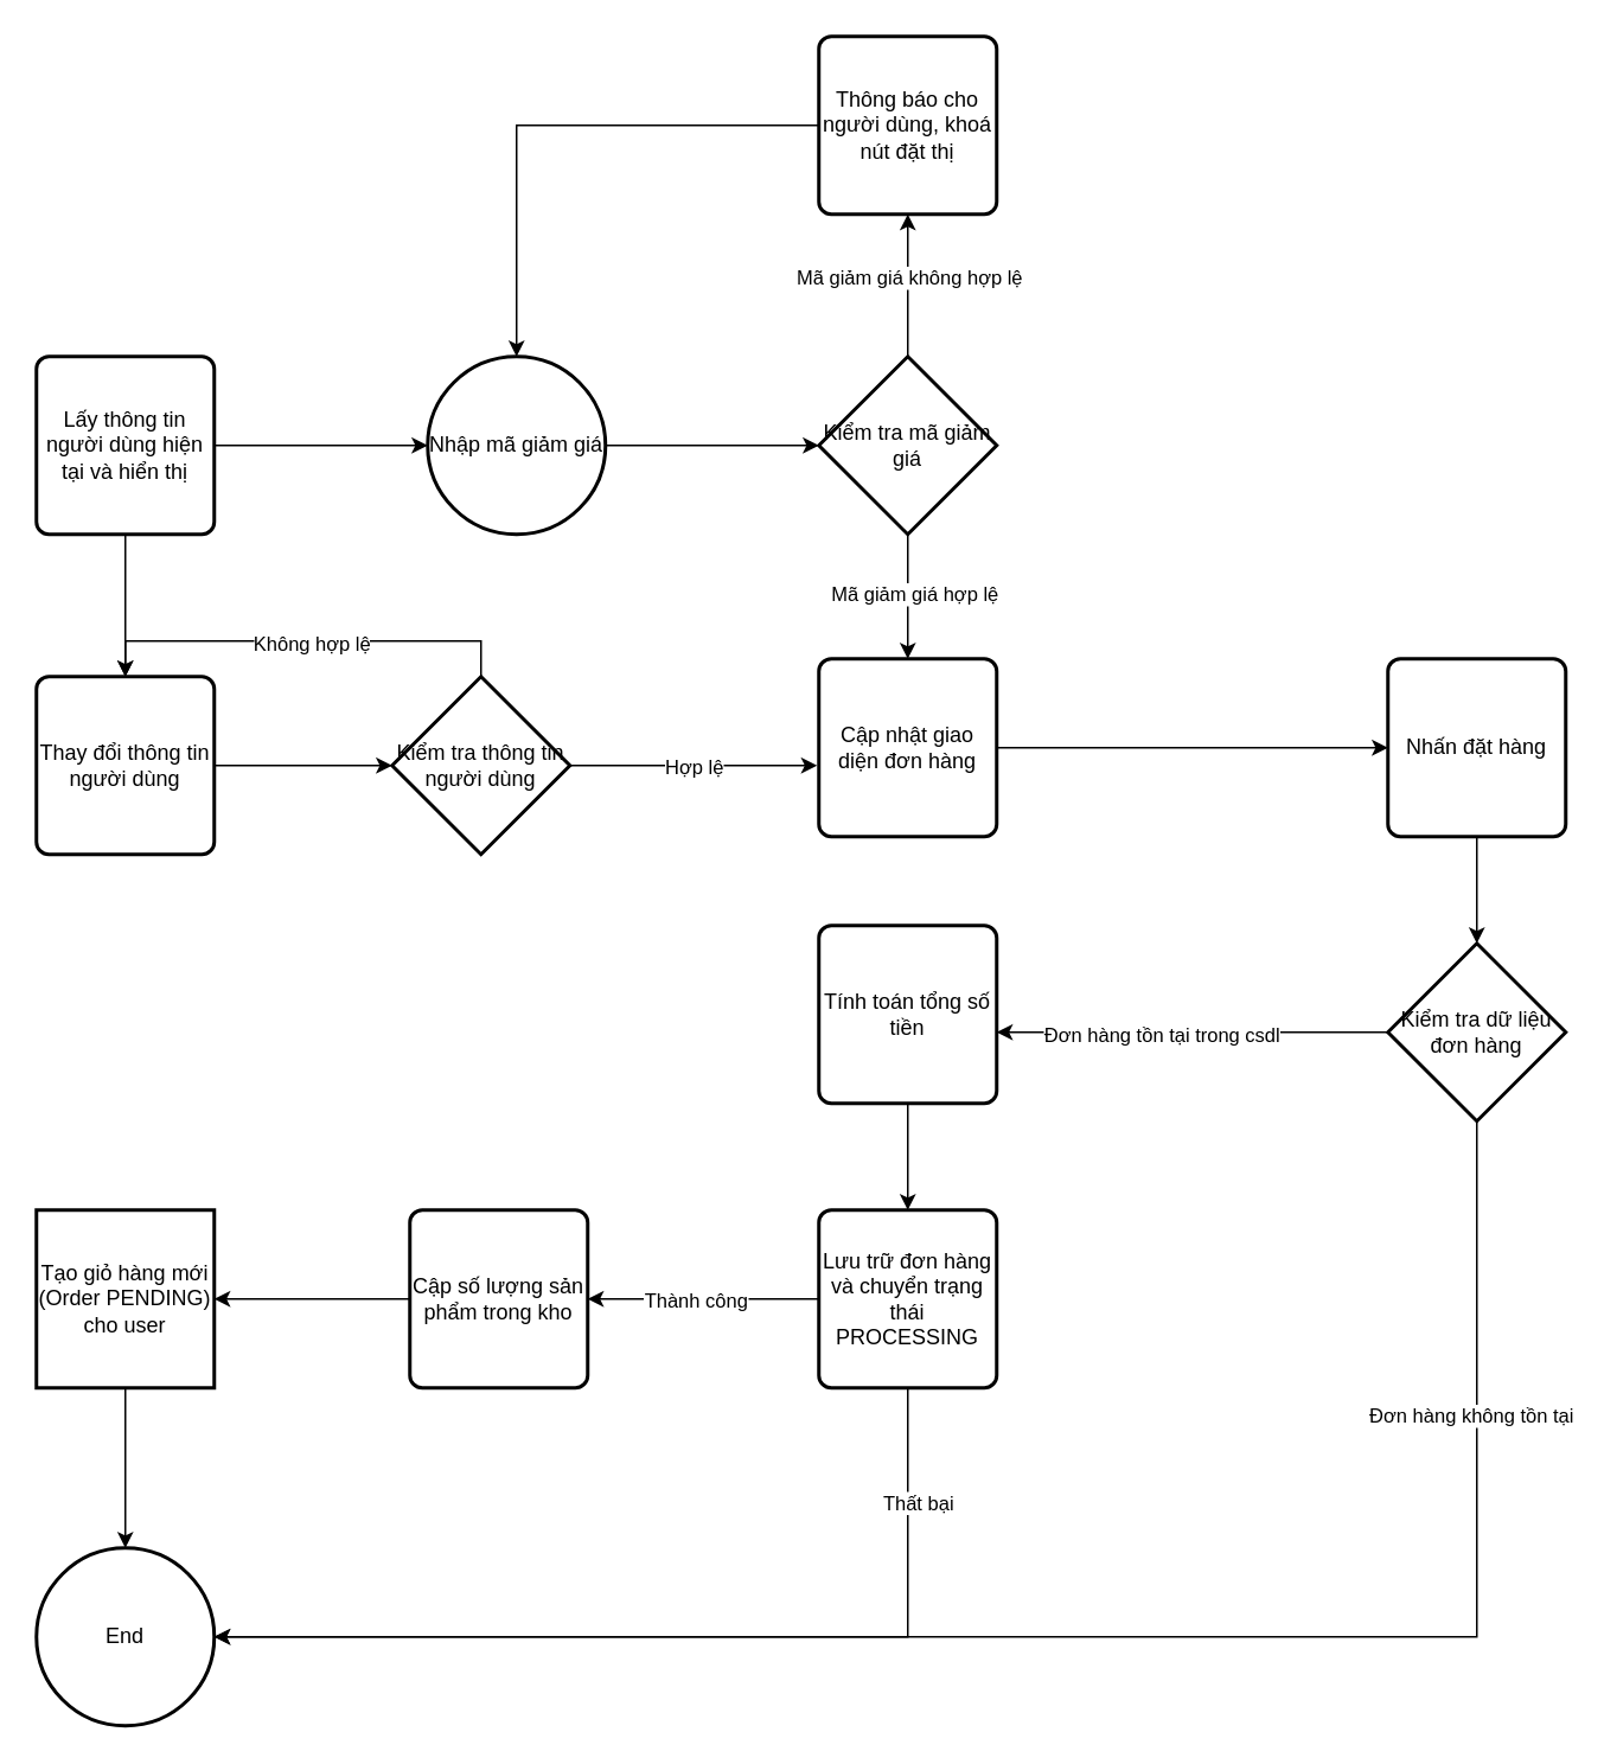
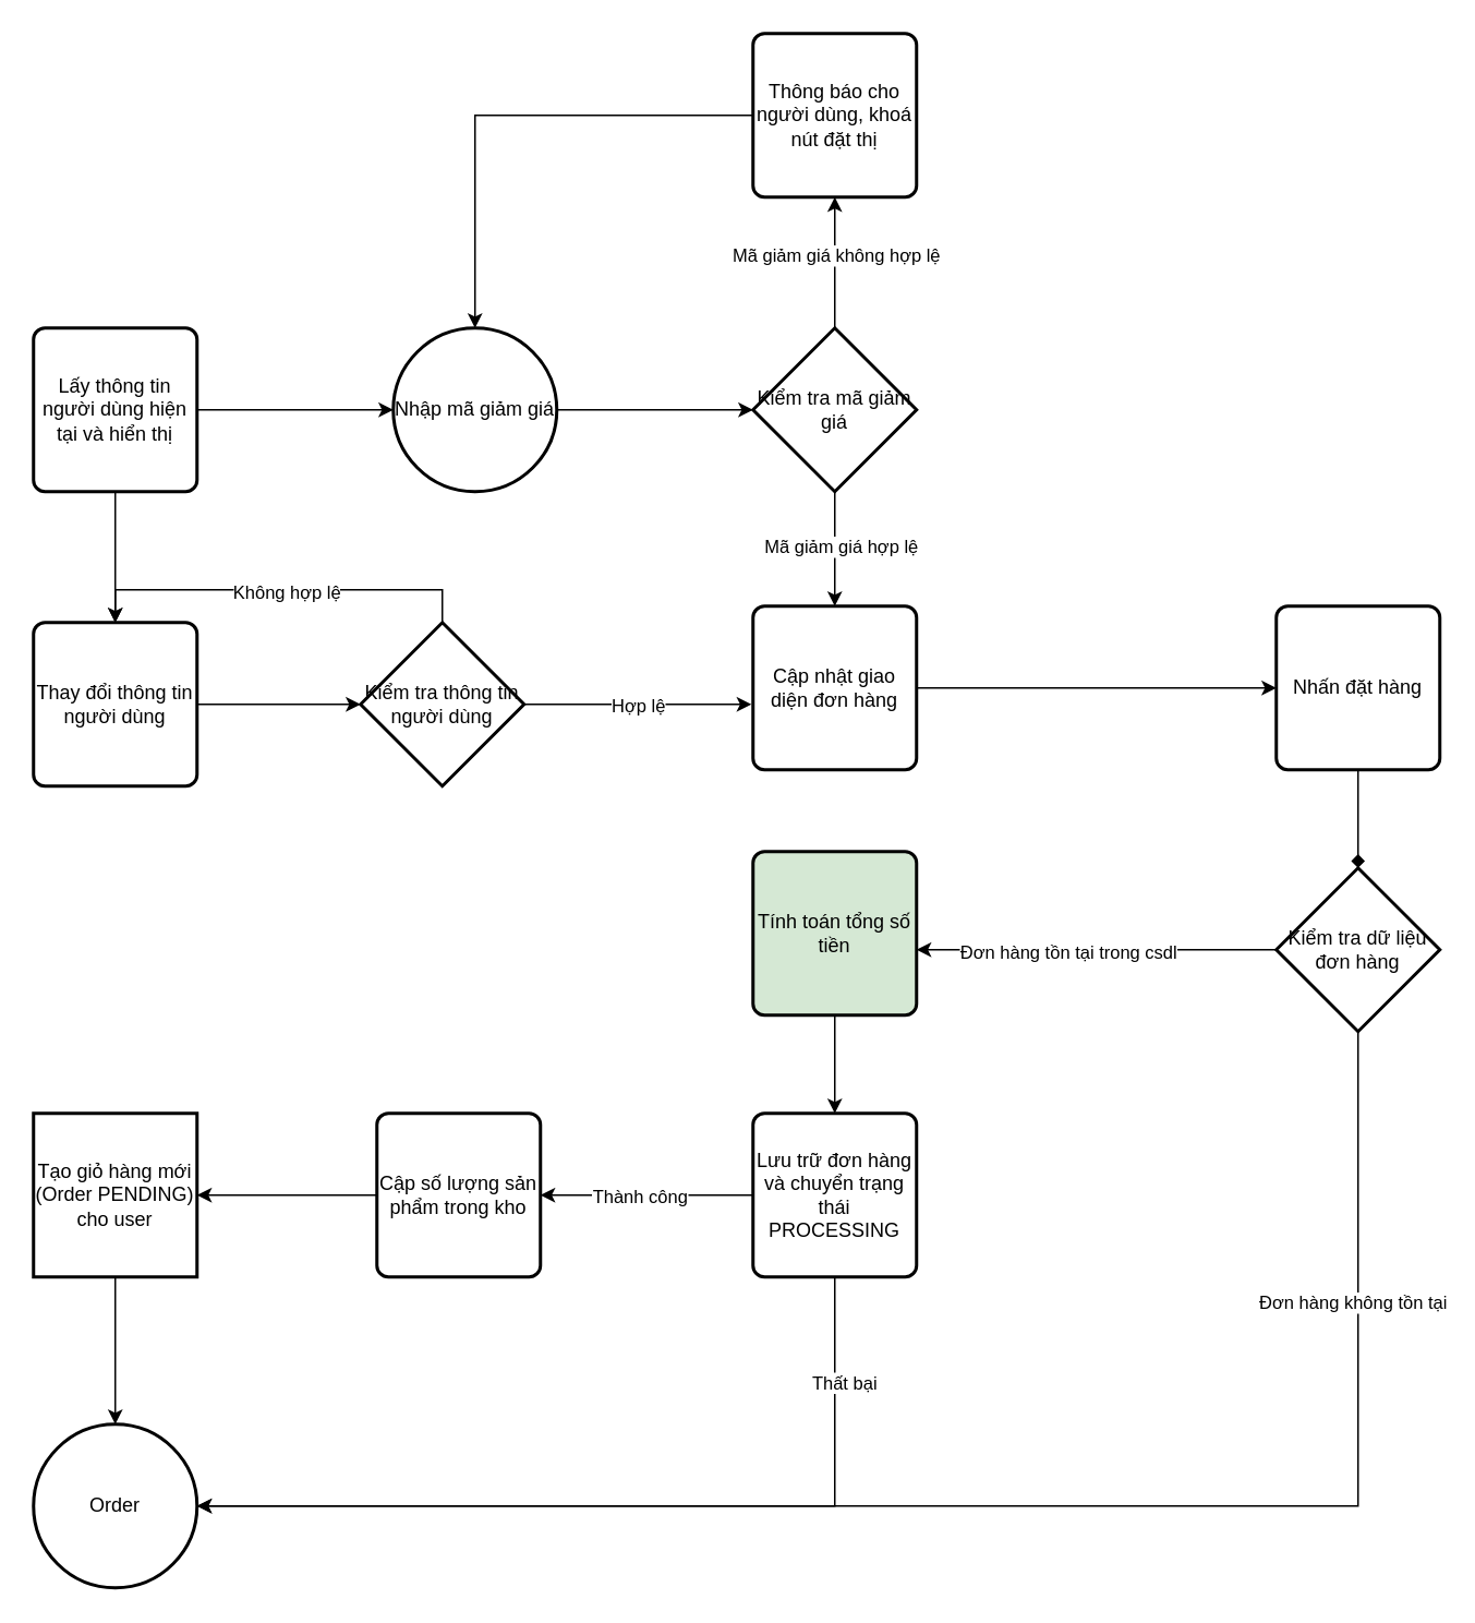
- <mxCell id="37" style="edgeStyle=orthogonalEdgeStyle;rounded=0;orthogonalLoop=1;jettySize=auto;html=1;entryX=0.5;entryY=0;entryDx=0;entryDy=0;entryPerimeter=0;" edge="1" parent="1" source="19" target="36"><mxGeometry relative="1" as="geometry" /></mxCell>
+ <mxCell id="37" style="edgeStyle=orthogonalEdgeStyle;rounded=0;orthogonalLoop=1;jettySize=auto;html=1;entryX=0.5;entryY=0;entryDx=0;entryDy=0;entryPerimeter=0;endArrow=diamond;" edge="1" parent="1" source="19" target="36"><mxGeometry relative="1" as="geometry" /></mxCell>
- <mxCell id="25" value="Tính toán tổng số tiền" style="rounded=1;whiteSpace=wrap;html=1;absoluteArcSize=1;arcSize=14;strokeWidth=2;" parent="1" vertex="1"><mxGeometry x="460" y="520" width="100" height="100" as="geometry" /></mxCell>
+ <mxCell id="25" value="Tính toán tổng số tiền" style="rounded=1;whiteSpace=wrap;html=1;absoluteArcSize=1;arcSize=14;strokeWidth=2;fillColor=#d5e8d4;" parent="1" vertex="1"><mxGeometry x="460" y="520" width="100" height="100" as="geometry" /></mxCell>
- <mxCell id="29" value="End" style="strokeWidth=2;html=1;shape=mxgraph.flowchart.start_2;whiteSpace=wrap;" parent="1" vertex="1"><mxGeometry x="20" y="870" width="100" height="100" as="geometry" /></mxCell>
+ <mxCell id="29" value="Order" style="strokeWidth=2;html=1;shape=mxgraph.flowchart.start_2;whiteSpace=wrap;" parent="1" vertex="1"><mxGeometry x="20" y="870" width="100" height="100" as="geometry" /></mxCell>
